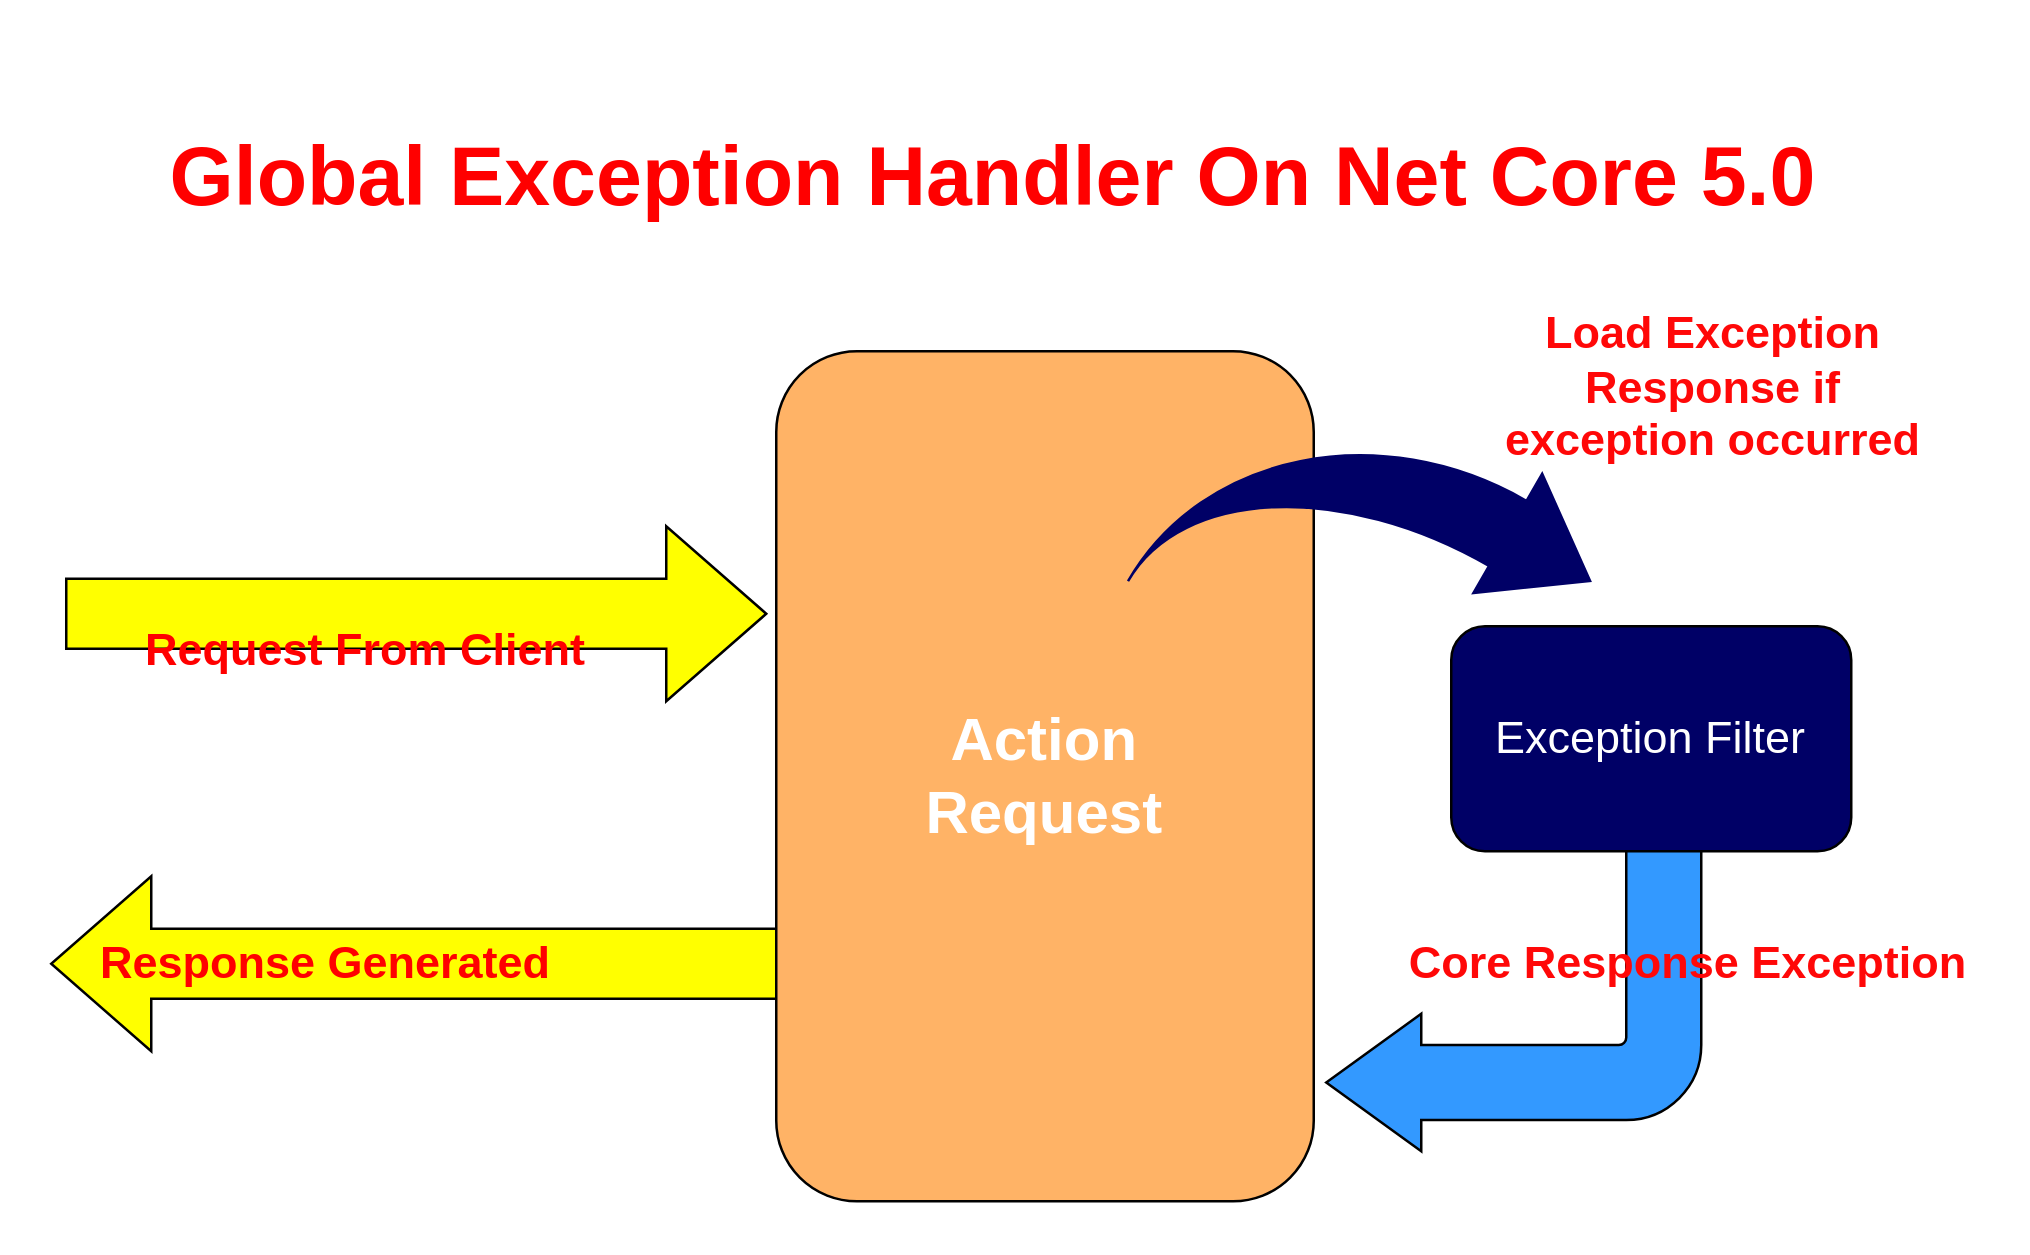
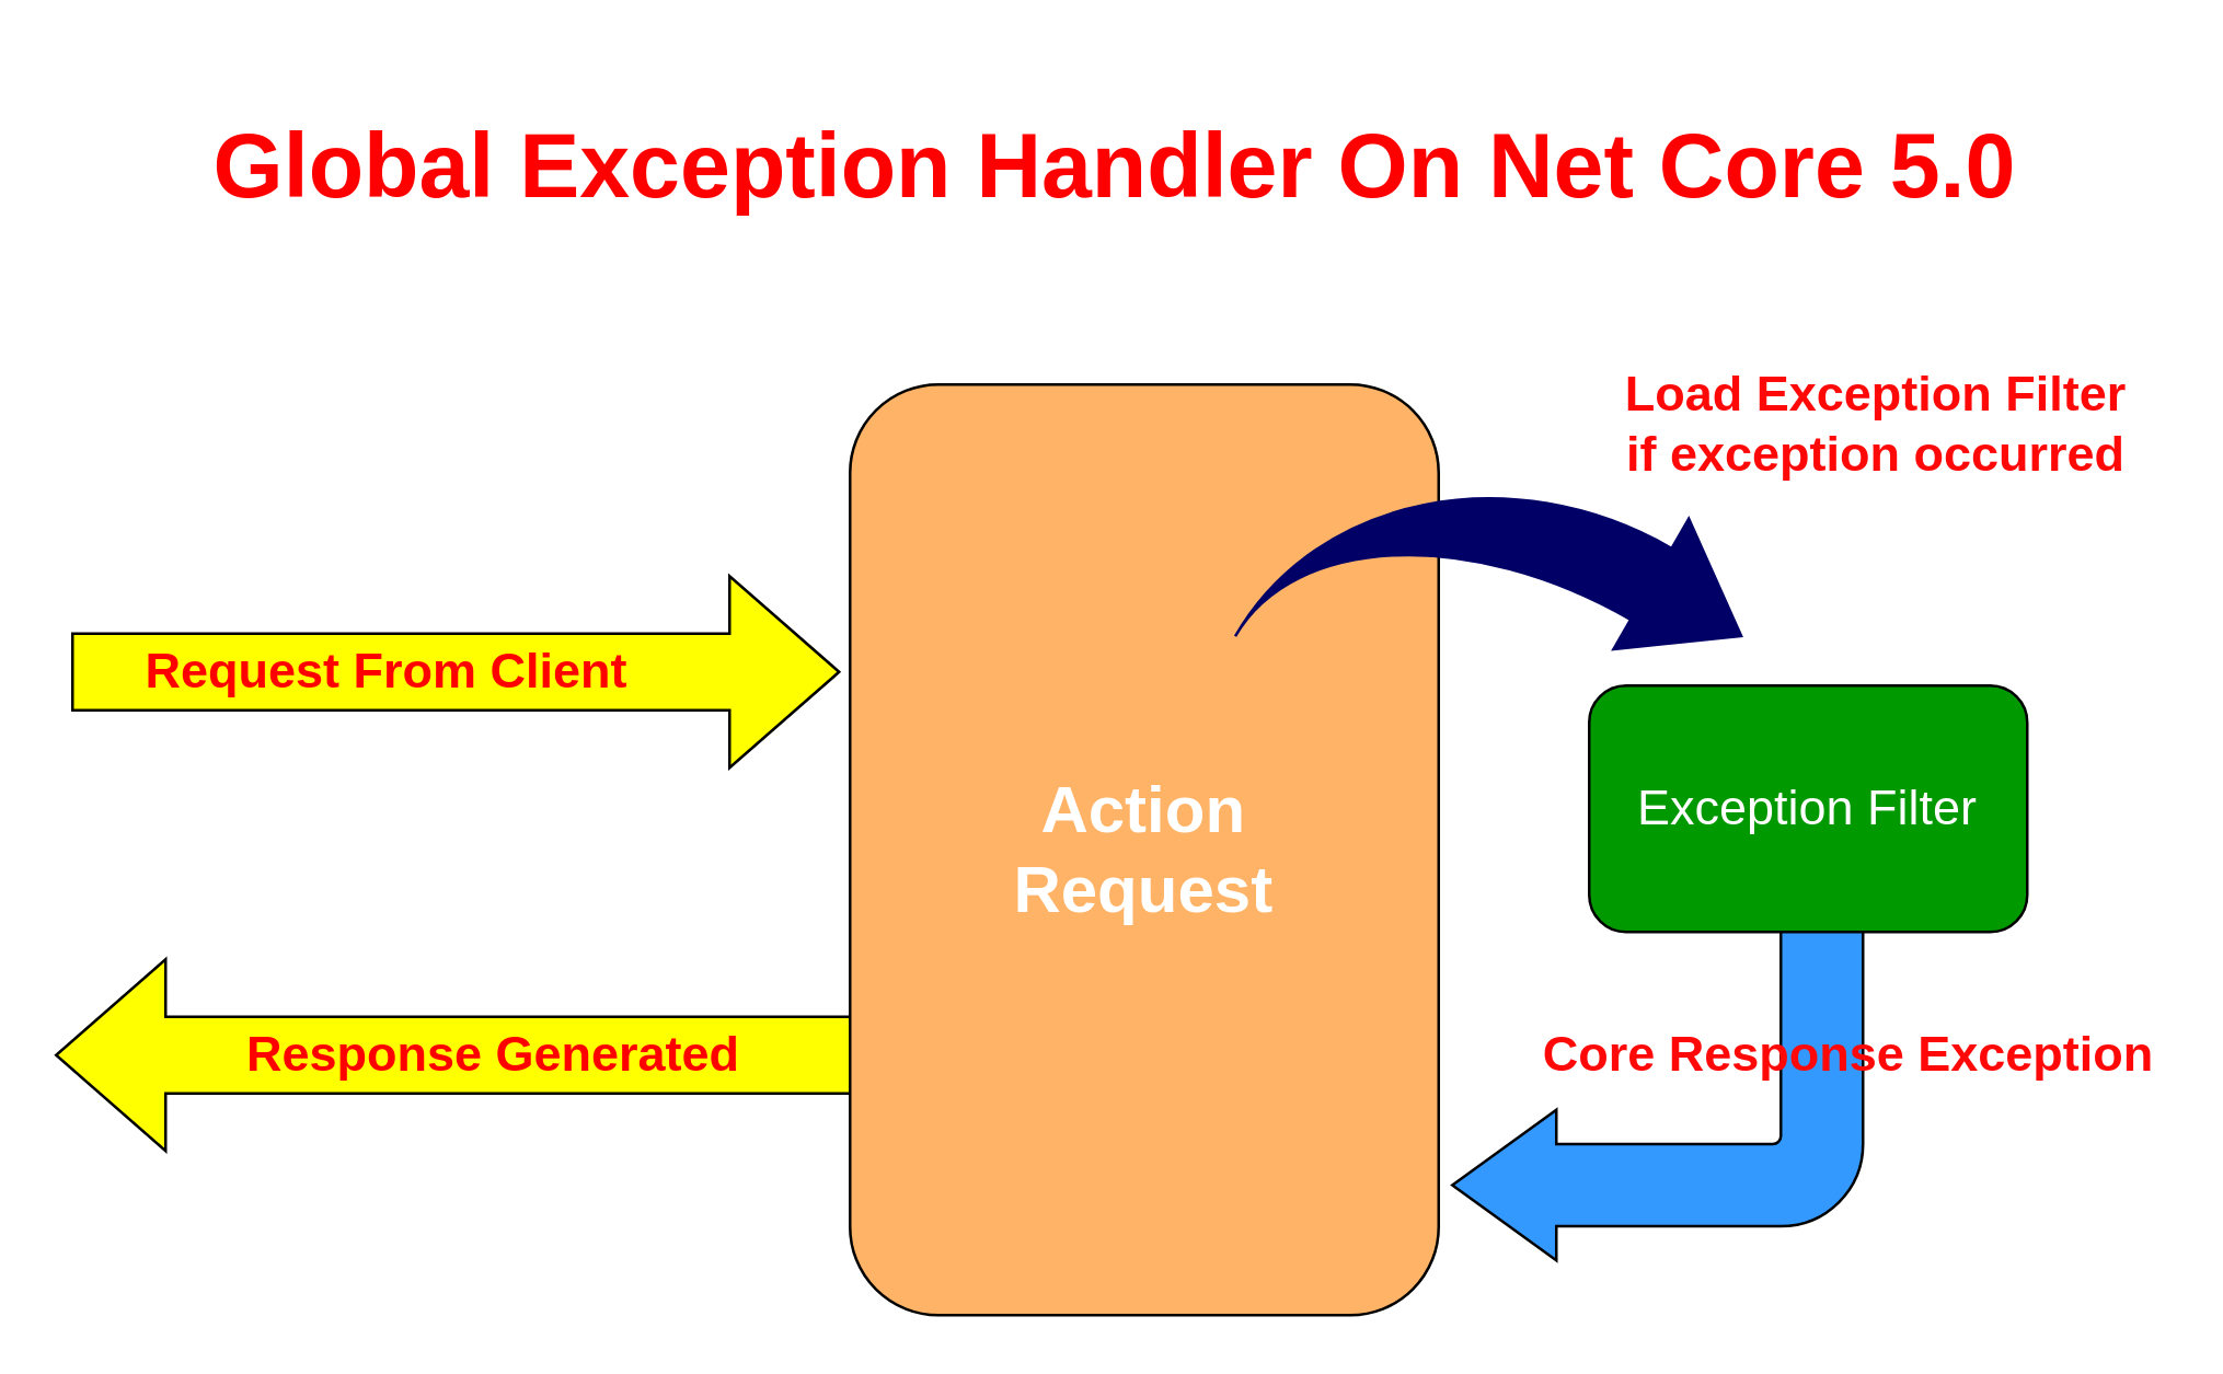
- <mxCell id="2" value="Global Exception Handler On Net Core 5.0" style="text;html=1;strokeColor=none;fillColor=none;align=center;verticalAlign=middle;whiteSpace=wrap;rounded=0;fontSize=33;fontStyle=1;fontColor=#FF0000;" vertex="1" parent="1"><mxGeometry x="52.5" y="20" width="687.5" height="100" as="geometry" /></mxCell>
+ <mxCell id="2" value="Global Exception Handler On Net Core 5.0" style="text;html=1;strokeColor=none;fillColor=none;align=center;verticalAlign=middle;whiteSpace=wrap;rounded=0;fontSize=33;fontStyle=1;fontColor=#FF0000;" vertex="1" parent="1"><mxGeometry x="62.5" y="10" width="687.5" height="100" as="geometry" /></mxCell>
- <mxCell id="10" value="Load Exception Response if exception occurred" style="text;html=1;strokeColor=none;fillColor=none;align=center;verticalAlign=middle;whiteSpace=wrap;rounded=0;fontSize=18;fontColor=#FF0808;fontStyle=1" vertex="1" parent="1"><mxGeometry x="590" y="120" width="190" height="70" as="geometry" /></mxCell>
+ <mxCell id="10" value="Load Exception Filter if exception occurred" style="text;html=1;strokeColor=none;fillColor=none;align=center;verticalAlign=middle;whiteSpace=wrap;rounded=0;fontSize=18;fontColor=#FF0808;fontStyle=1" vertex="1" parent="1"><mxGeometry x="590" y="120" width="190" height="70" as="geometry" /></mxCell>
- <mxCell id="4" value="Request From Client" style="text;html=1;strokeColor=none;fillColor=none;align=center;verticalAlign=middle;whiteSpace=wrap;rounded=0;fontSize=18;fontColor=#FF0000;fontStyle=1" vertex="1" parent="1"><mxGeometry x="46" y="245" width="200" height="30" as="geometry" /></mxCell>
+ <mxCell id="4" value="Request From Client" style="text;html=1;strokeColor=none;fillColor=none;align=center;verticalAlign=middle;whiteSpace=wrap;rounded=0;fontSize=18;fontColor=#FF0000;fontStyle=1" vertex="1" parent="1"><mxGeometry x="41" y="230" width="200" height="30" as="geometry" /></mxCell>
- <mxCell id="9" value="Exception Filter" style="rounded=1;whiteSpace=wrap;html=1;fontSize=18;fontColor=#FFFFFF;strokeColor=default;strokeWidth=1;fillColor=#000066;" vertex="1" parent="1"><mxGeometry x="580" y="250" width="160" height="90" as="geometry" /></mxCell>
+ <mxCell id="9" value="Exception Filter" style="rounded=1;whiteSpace=wrap;html=1;fontSize=18;fontColor=#FFFFFF;strokeColor=default;strokeWidth=1;fillColor=#009900;" vertex="1" parent="1"><mxGeometry x="580" y="250" width="160" height="90" as="geometry" /></mxCell>
- <mxCell id="6" value="Response Generated" style="text;html=1;strokeColor=none;fillColor=none;align=center;verticalAlign=middle;whiteSpace=wrap;rounded=0;fontSize=18;fontColor=#FF0000;fontStyle=1" vertex="1" parent="1"><mxGeometry x="30" y="370" width="200" height="30" as="geometry" /></mxCell>
+ <mxCell id="6" value="Response Generated" style="text;html=1;strokeColor=none;fillColor=none;align=center;verticalAlign=middle;whiteSpace=wrap;rounded=0;fontSize=18;fontColor=#FF0000;fontStyle=1" vertex="1" parent="1"><mxGeometry x="80" y="370" width="200" height="30" as="geometry" /></mxCell>
